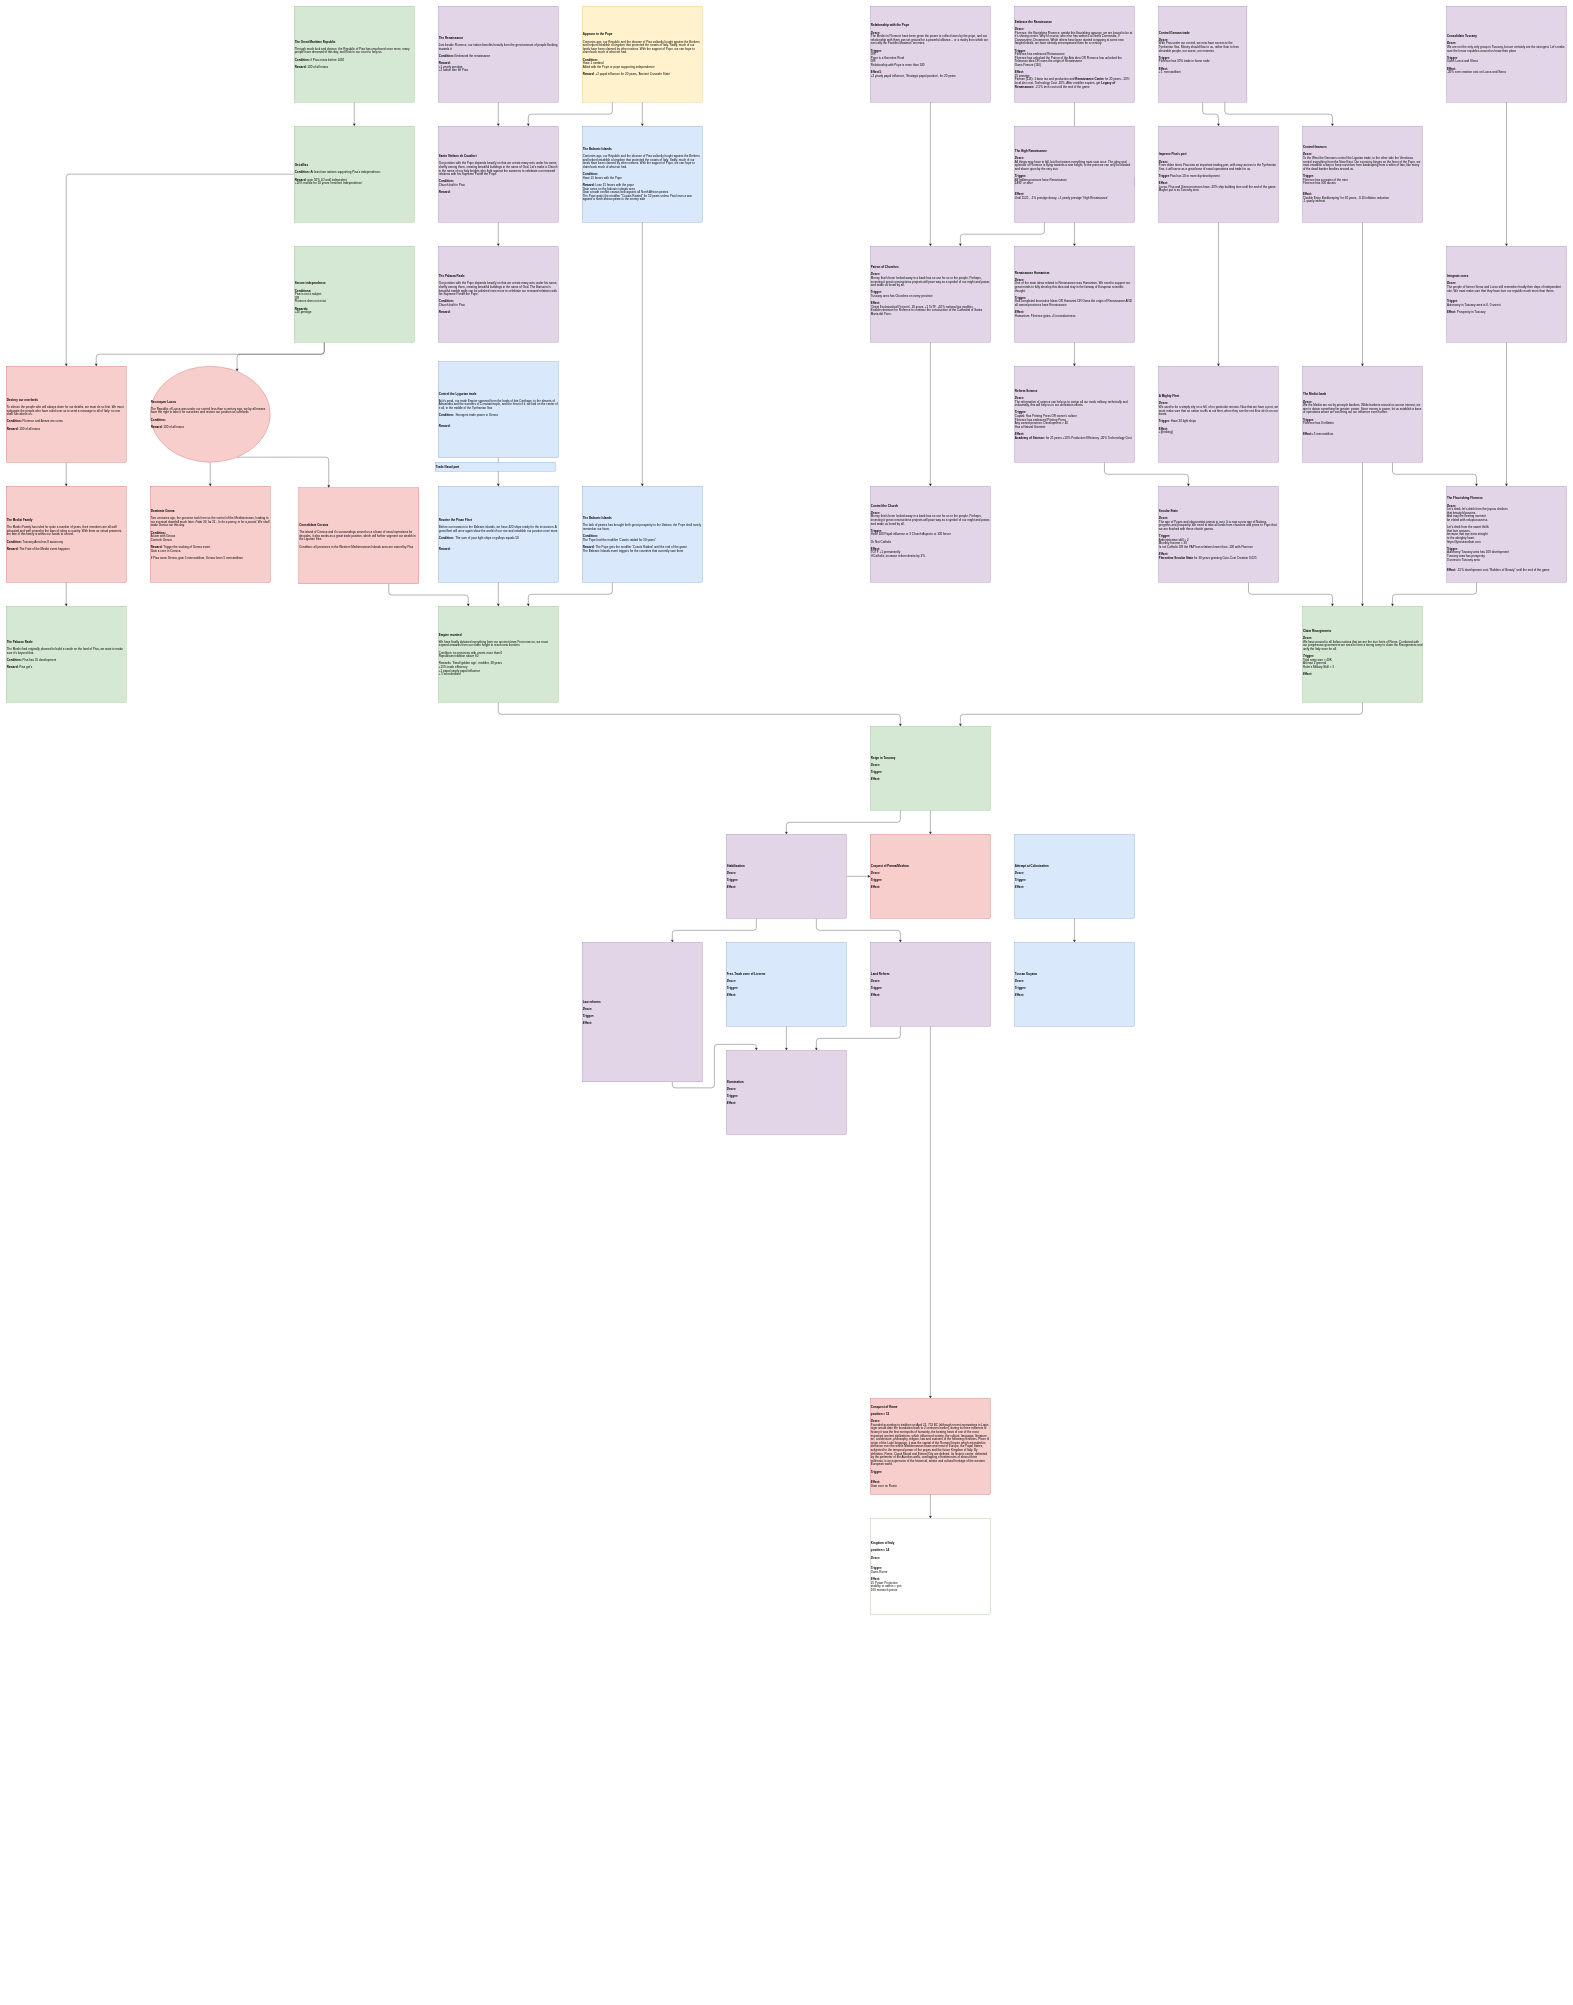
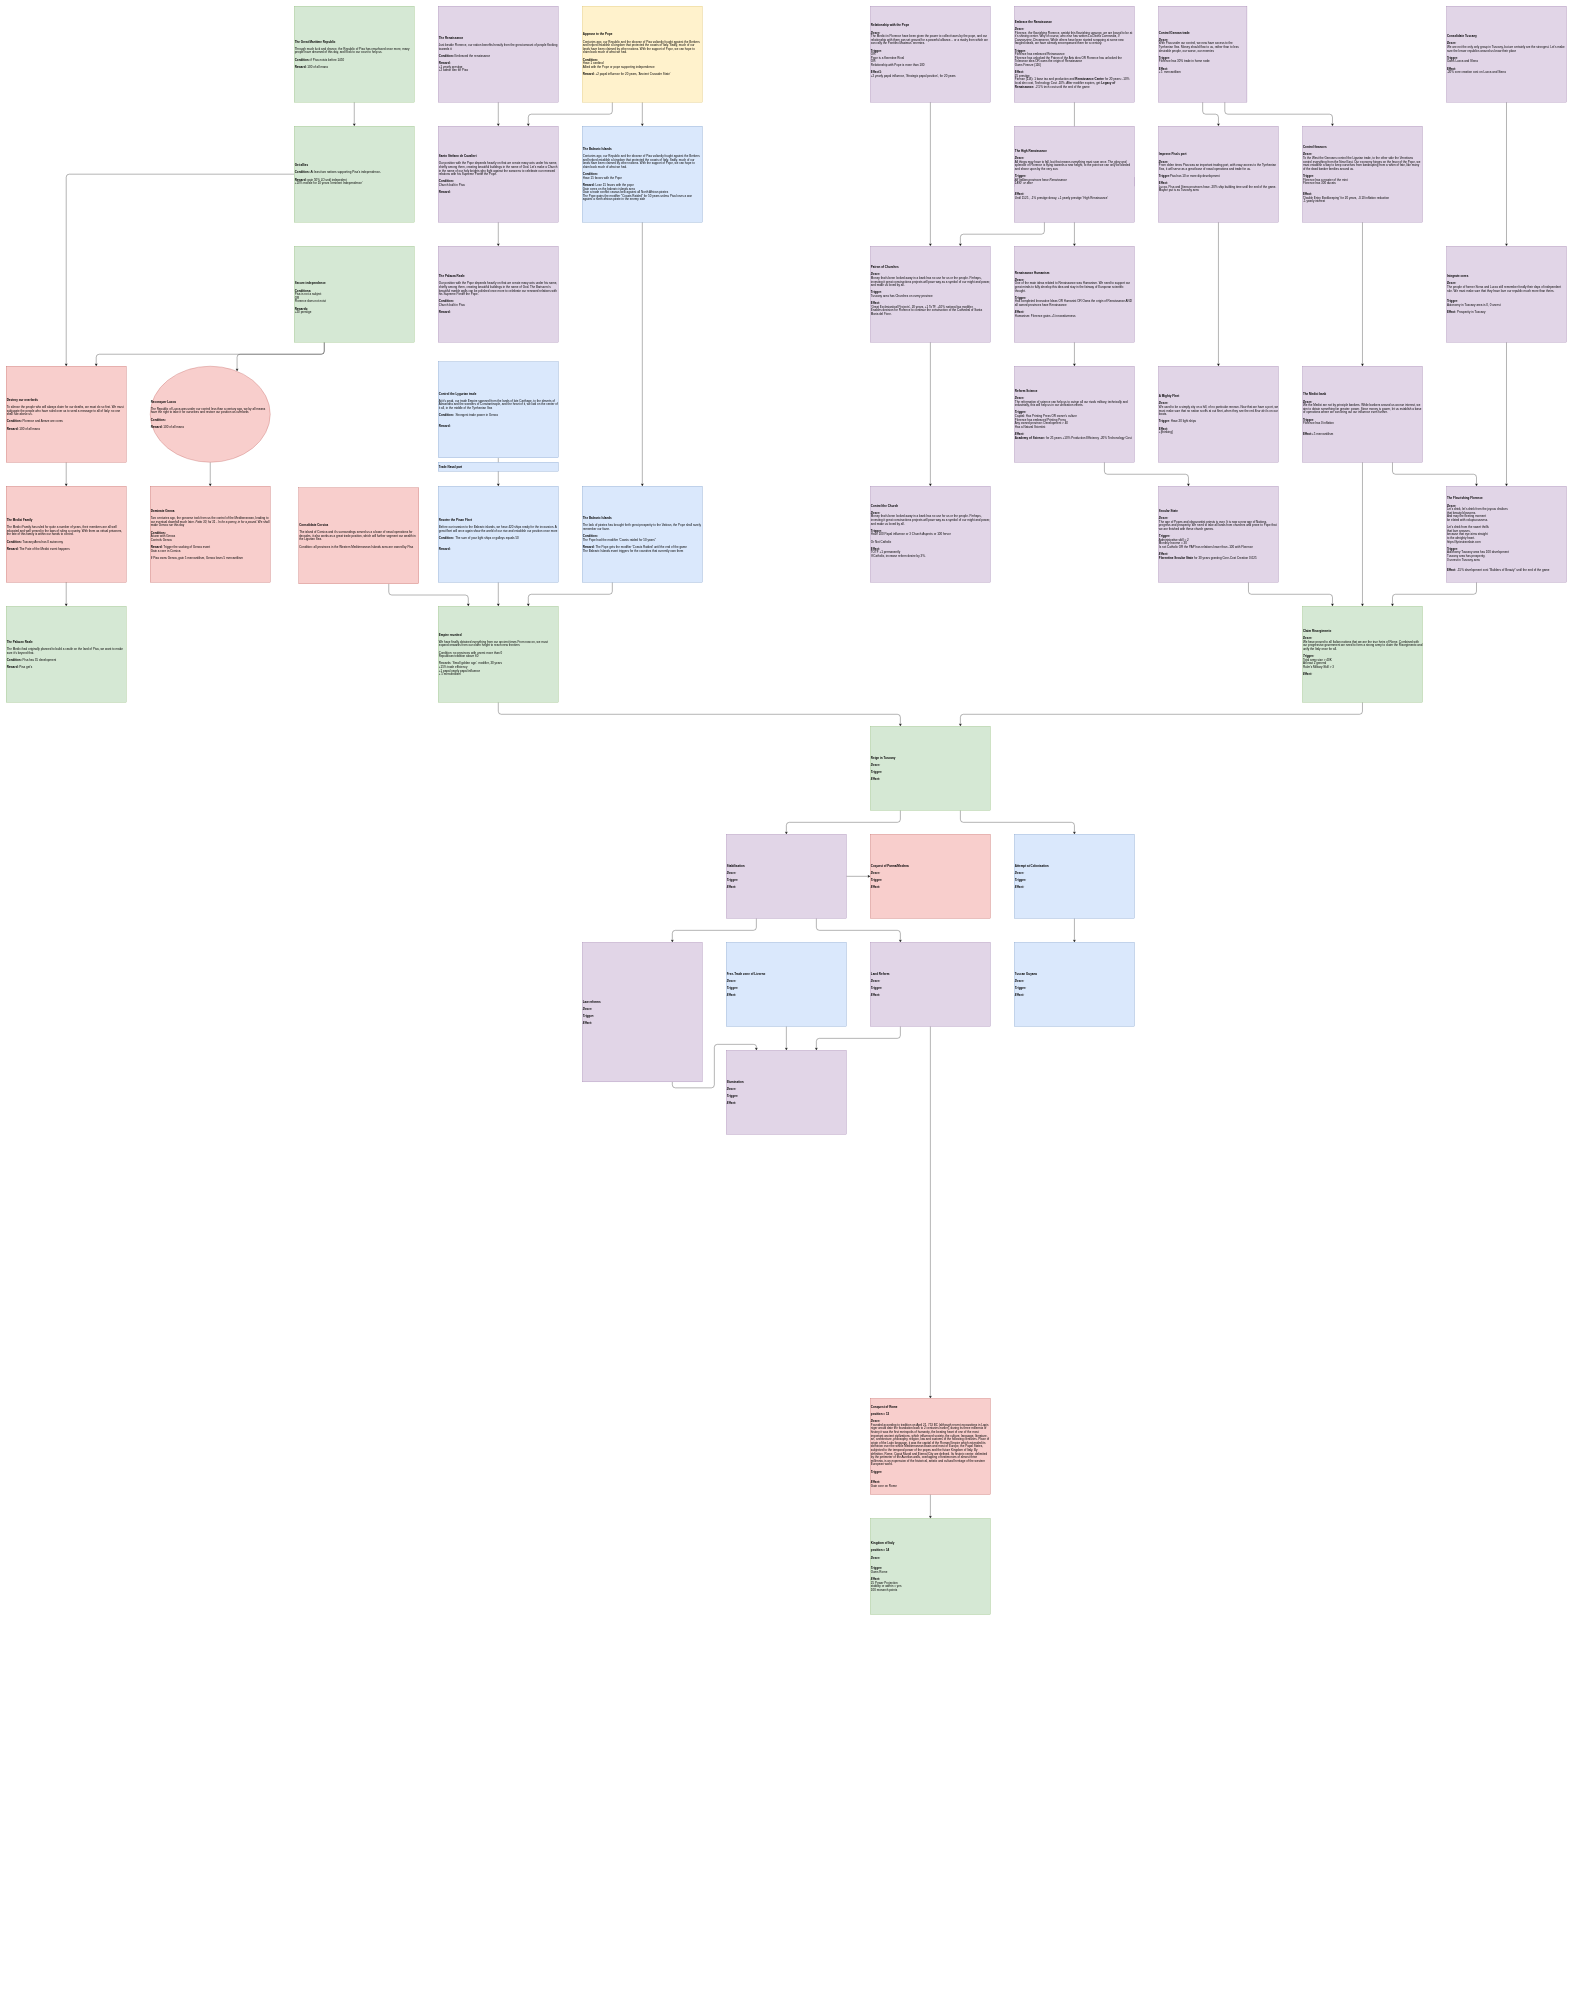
- <mxCell id="83" value="Trade Naval part" style="text;html=1;strokeColor=#6c8ebf;fillColor=#dae8fc;align=left;verticalAlign=middle;whiteSpace=wrap;rounded=0;fontSize=10;fontStyle=1" parent="1" vertex="1"><mxGeometry x="1450" y="1540" width="400" height="30" as="geometry" /></mxCell>
+ <mxCell id="83" value="Trade Naval part" style="text;html=1;strokeColor=#6c8ebf;fillColor=#dae8fc;align=left;verticalAlign=middle;whiteSpace=wrap;rounded=0;fontSize=10;fontStyle=1" parent="1" vertex="1"><mxGeometry x="1460" y="1540" width="400" height="30" as="geometry" /></mxCell>
- <mxCell id="58" style="edgeStyle=orthogonalEdgeStyle;rounded=1;orthogonalLoop=1;jettySize=auto;html=1;exitX=0.75;exitY=1;exitDx=0;exitDy=0;entryX=0.25;entryY=0;entryDx=0;entryDy=0;" parent="1" source="59" target="64" edge="1"><mxGeometry relative="1" as="geometry" /></mxCell>
- <mxCell id="25" value="" style="edgeStyle=orthogonalEdgeStyle;rounded=1;orthogonalLoop=1;jettySize=auto;html=1;fontSize=12;align=left;" parent="1" source="27" target="40" edge="1"><mxGeometry relative="1" as="geometry" /></mxCell>
+ <mxCell id="24" style="edgeStyle=orthogonalEdgeStyle;rounded=1;orthogonalLoop=1;jettySize=auto;html=1;exitX=0.75;exitY=1;exitDx=0;exitDy=0;fontSize=12;align=left;" parent="1" source="27" target="42" edge="1"><mxGeometry relative="1" as="geometry" /></mxCell>
- <mxCell id="44" value="&lt;div style=&quot;font-size: 10px;&quot;&gt;&lt;div style=&quot;font-size: 10px&quot;&gt;&lt;b style=&quot;font-size: 10px;&quot;&gt;Kingdom of Italy&lt;/b&gt;&lt;br style=&quot;font-size: 10px;&quot;&gt;&lt;/div&gt;&lt;div style=&quot;font-size: 10px&quot;&gt;&lt;br style=&quot;font-size: 10px;&quot;&gt;&lt;/div&gt;&lt;div style=&quot;font-size: 10px&quot;&gt;&lt;b style=&quot;font-size: 10px;&quot;&gt;position = 14&lt;/b&gt;&lt;/div&gt;&lt;div style=&quot;font-size: 10px&quot;&gt;&lt;br style=&quot;font-size: 10px;&quot;&gt;&lt;/div&gt;&lt;div style=&quot;font-size: 10px&quot;&gt;&lt;i style=&quot;font-size: 10px;&quot;&gt;&lt;b style=&quot;font-size: 10px;&quot;&gt;Descr:&lt;/b&gt;&lt;/i&gt;&lt;/div&gt;&lt;div style=&quot;font-size: 10px&quot;&gt;&lt;div style=&quot;font-size: 10px;&quot;&gt;&lt;br style=&quot;font-size: 10px;&quot;&gt;&lt;/div&gt;&lt;/div&gt;&lt;div style=&quot;font-size: 10px&quot;&gt;&lt;br style=&quot;font-size: 10px;&quot;&gt;&lt;/div&gt;&lt;div style=&quot;font-size: 10px&quot;&gt;&lt;b style=&quot;font-size: 10px;&quot;&gt;&lt;i style=&quot;font-size: 10px;&quot;&gt;Trigger:&lt;/i&gt;&lt;/b&gt;&lt;/div&gt;&lt;span style=&quot;font-size: 10px&quot;&gt;Owns Rome&lt;/span&gt;&lt;br style=&quot;font-size: 10px&quot;&gt;&lt;div style=&quot;font-size: 10px&quot;&gt;&lt;br style=&quot;font-size: 10px;&quot;&gt;&lt;/div&gt;&lt;div style=&quot;font-size: 10px&quot;&gt;&lt;b style=&quot;font-size: 10px;&quot;&gt;&lt;i style=&quot;font-size: 10px;&quot;&gt;Effect:&lt;/i&gt;&lt;/b&gt;&lt;/div&gt;&lt;div style=&quot;font-size: 10px&quot;&gt;25 Power Projection&lt;br style=&quot;font-size: 10px;&quot;&gt;&lt;/div&gt;&lt;div style=&quot;font-size: 10px&quot;&gt;stability or admin = yes&amp;nbsp;&lt;/div&gt;&lt;div style=&quot;font-size: 10px&quot;&gt;100 monarch points&lt;/div&gt;&lt;/div&gt;" style="rounded=0;whiteSpace=wrap;html=1;fillColor=#ffffff;strokeColor=#82b366;fontSize=10;align=left;" parent="1" vertex="1"><mxGeometry x="2900" y="5060" width="400" height="320" as="geometry" /></mxCell>
+ <mxCell id="44" value="&lt;div style=&quot;font-size: 10px;&quot;&gt;&lt;div style=&quot;font-size: 10px&quot;&gt;&lt;b style=&quot;font-size: 10px;&quot;&gt;Kingdom of Italy&lt;/b&gt;&lt;br style=&quot;font-size: 10px;&quot;&gt;&lt;/div&gt;&lt;div style=&quot;font-size: 10px&quot;&gt;&lt;br style=&quot;font-size: 10px;&quot;&gt;&lt;/div&gt;&lt;div style=&quot;font-size: 10px&quot;&gt;&lt;b style=&quot;font-size: 10px;&quot;&gt;position = 14&lt;/b&gt;&lt;/div&gt;&lt;div style=&quot;font-size: 10px&quot;&gt;&lt;br style=&quot;font-size: 10px;&quot;&gt;&lt;/div&gt;&lt;div style=&quot;font-size: 10px&quot;&gt;&lt;i style=&quot;font-size: 10px;&quot;&gt;&lt;b style=&quot;font-size: 10px;&quot;&gt;Descr:&lt;/b&gt;&lt;/i&gt;&lt;/div&gt;&lt;div style=&quot;font-size: 10px&quot;&gt;&lt;div style=&quot;font-size: 10px;&quot;&gt;&lt;br style=&quot;font-size: 10px;&quot;&gt;&lt;/div&gt;&lt;/div&gt;&lt;div style=&quot;font-size: 10px&quot;&gt;&lt;br style=&quot;font-size: 10px;&quot;&gt;&lt;/div&gt;&lt;div style=&quot;font-size: 10px&quot;&gt;&lt;b style=&quot;font-size: 10px;&quot;&gt;&lt;i style=&quot;font-size: 10px;&quot;&gt;Trigger:&lt;/i&gt;&lt;/b&gt;&lt;/div&gt;&lt;span style=&quot;font-size: 10px&quot;&gt;Owns Rome&lt;/span&gt;&lt;br style=&quot;font-size: 10px&quot;&gt;&lt;div style=&quot;font-size: 10px&quot;&gt;&lt;br style=&quot;font-size: 10px;&quot;&gt;&lt;/div&gt;&lt;div style=&quot;font-size: 10px&quot;&gt;&lt;b style=&quot;font-size: 10px;&quot;&gt;&lt;i style=&quot;font-size: 10px;&quot;&gt;Effect:&lt;/i&gt;&lt;/b&gt;&lt;/div&gt;&lt;div style=&quot;font-size: 10px&quot;&gt;25 Power Projection&lt;br style=&quot;font-size: 10px;&quot;&gt;&lt;/div&gt;&lt;div style=&quot;font-size: 10px&quot;&gt;stability or admin = yes&amp;nbsp;&lt;/div&gt;&lt;div style=&quot;font-size: 10px&quot;&gt;100 monarch points&lt;/div&gt;&lt;/div&gt;" style="rounded=0;whiteSpace=wrap;html=1;fillColor=#d5e8d4;strokeColor=#82b366;fontSize=10;align=left;" parent="1" vertex="1"><mxGeometry x="2900" y="5060" width="400" height="320" as="geometry" /></mxCell>
